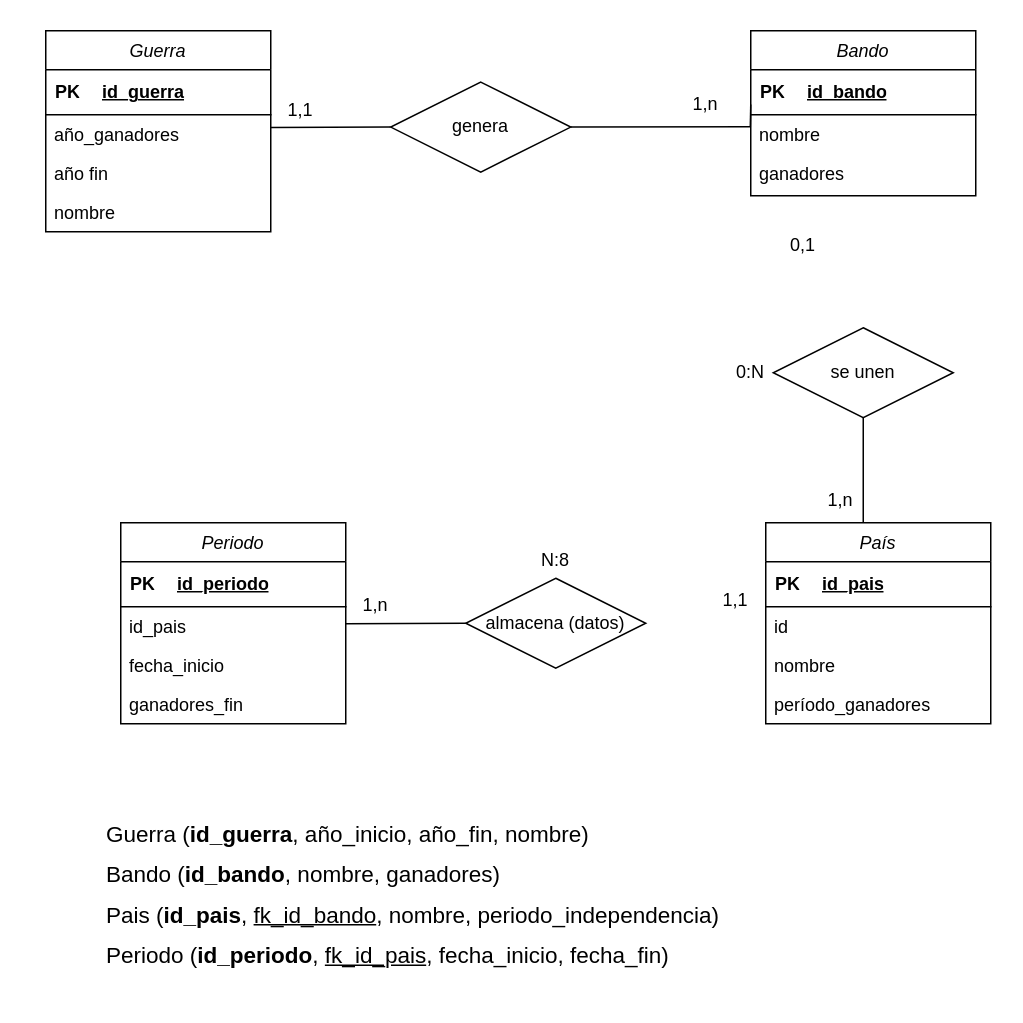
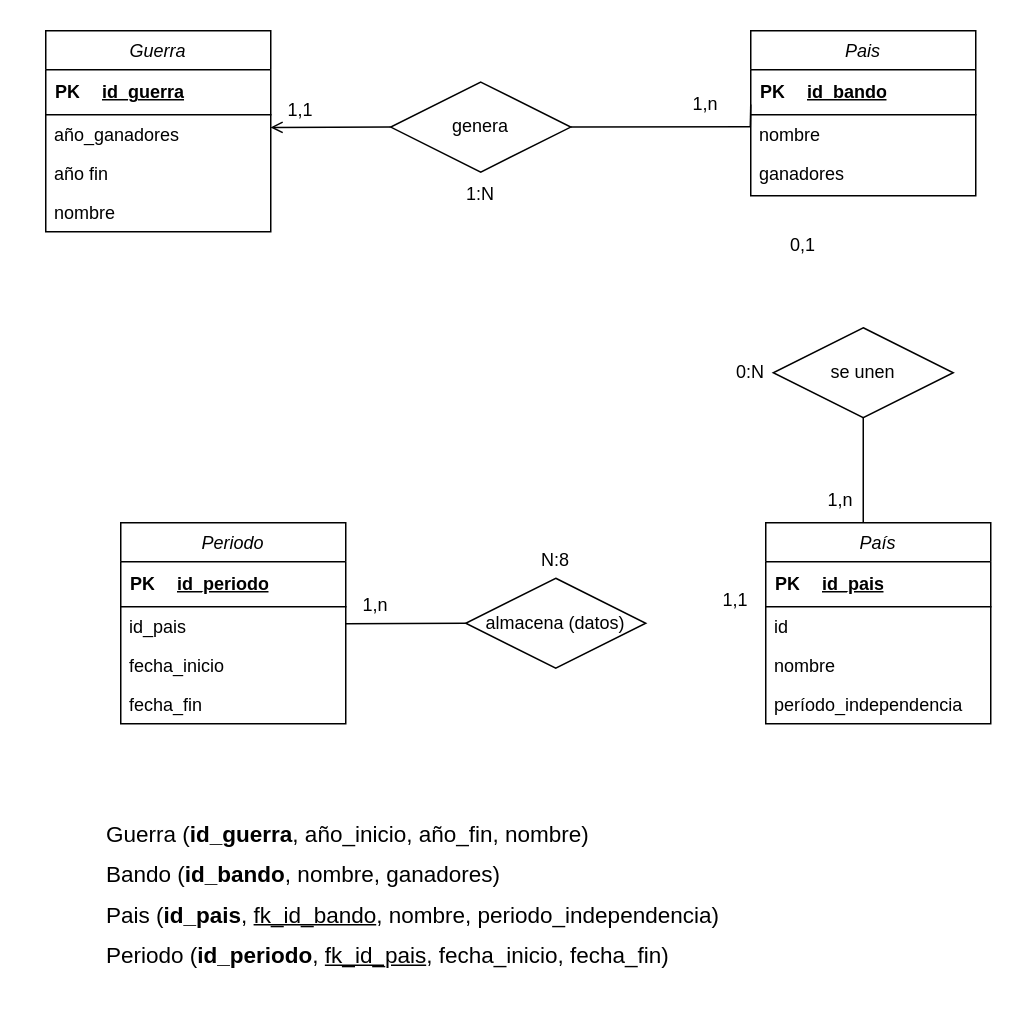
- <mxCell id="10" value="Bando" style="swimlane;fontStyle=2;align=center;verticalAlign=top;childLayout=stackLayout;horizontal=1;startSize=26;horizontalStack=0;resizeParent=1;resizeLast=0;collapsible=1;marginBottom=0;rounded=0;shadow=0;strokeWidth=1;" parent="1" vertex="1"><mxGeometry x="500" y="20" width="150" height="110" as="geometry"><mxRectangle x="230" y="140" width="160" height="26" as="alternateBounds" /></mxGeometry></mxCell>
+ <mxCell id="10" value="Pais" style="swimlane;fontStyle=2;align=center;verticalAlign=top;childLayout=stackLayout;horizontal=1;startSize=26;horizontalStack=0;resizeParent=1;resizeLast=0;collapsible=1;marginBottom=0;rounded=0;shadow=0;strokeWidth=1;" parent="1" vertex="1"><mxGeometry x="500" y="20" width="150" height="110" as="geometry"><mxRectangle x="230" y="140" width="160" height="26" as="alternateBounds" /></mxGeometry></mxCell>
- <mxCell id="35" value="" style="endArrow=none;html=1;rounded=0;exitX=0;exitY=0.5;exitDx=0;exitDy=0;entryX=0.999;entryY=0.324;entryDx=0;entryDy=0;entryPerimeter=0;" parent="1" source="34" target="7" edge="1"><mxGeometry relative="1" as="geometry"><mxPoint x="170" y="198" as="sourcePoint" /><mxPoint x="330" y="198" as="targetPoint" /></mxGeometry></mxCell>
+ <mxCell id="35" value="" style="endArrow=open;html=1;rounded=0;exitX=0;exitY=0.5;exitDx=0;exitDy=0;entryX=0.999;entryY=0.324;entryDx=0;entryDy=0;entryPerimeter=0;" parent="1" source="34" target="7" edge="1"><mxGeometry relative="1" as="geometry"><mxPoint x="170" y="198" as="sourcePoint" /><mxPoint x="330" y="198" as="targetPoint" /></mxGeometry></mxCell>
+ <mxCell id="40" value="1:N" style="text;html=1;strokeColor=none;fillColor=none;align=center;verticalAlign=middle;whiteSpace=wrap;rounded=0;" parent="1" vertex="1"><mxGeometry x="290" y="114.2" width="60" height="30" as="geometry" /></mxCell>
- <mxCell id="32" value="ganadores_fin" style="text;align=left;verticalAlign=top;spacingLeft=4;spacingRight=4;overflow=hidden;rotatable=0;points=[[0,0.5],[1,0.5]];portConstraint=eastwest;rounded=0;shadow=0;html=0;" parent="25" vertex="1"><mxGeometry y="108" width="150" height="26" as="geometry" /></mxCell>
+ <mxCell id="32" value="fecha_fin" style="text;align=left;verticalAlign=top;spacingLeft=4;spacingRight=4;overflow=hidden;rotatable=0;points=[[0,0.5],[1,0.5]];portConstraint=eastwest;rounded=0;shadow=0;html=0;" parent="25" vertex="1"><mxGeometry y="108" width="150" height="26" as="geometry" /></mxCell>
- <mxCell id="24" value="período_ganadores" style="text;align=left;verticalAlign=top;spacingLeft=4;spacingRight=4;overflow=hidden;rotatable=0;points=[[0,0.5],[1,0.5]];portConstraint=eastwest;rounded=0;shadow=0;html=0;" parent="17" vertex="1"><mxGeometry y="108" width="150" height="26" as="geometry" /></mxCell>
+ <mxCell id="24" value="período_independencia" style="text;align=left;verticalAlign=top;spacingLeft=4;spacingRight=4;overflow=hidden;rotatable=0;points=[[0,0.5],[1,0.5]];portConstraint=eastwest;rounded=0;shadow=0;html=0;" parent="17" vertex="1"><mxGeometry y="108" width="150" height="26" as="geometry" /></mxCell>
